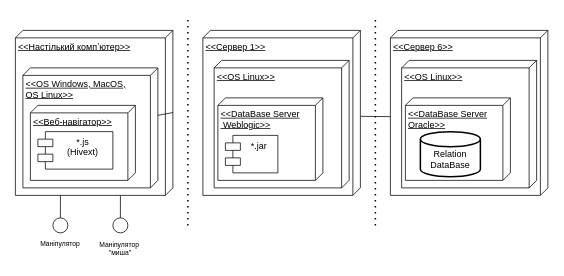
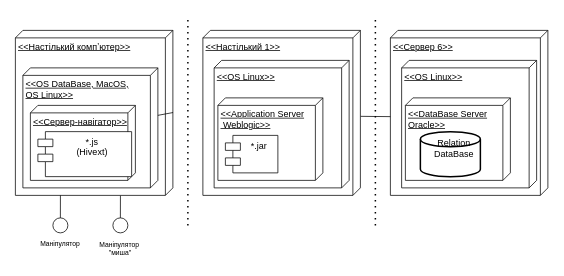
- <mxCell id="12" value="&amp;lt;&amp;lt;Сервер 1&amp;gt;&amp;gt;" style="verticalAlign=top;align=left;spacingTop=8;spacingLeft=2;spacingRight=12;shape=cube;size=10;direction=south;fontStyle=4;html=1;" vertex="1" parent="1"><mxGeometry x="270" y="40" width="210" height="220" as="geometry" /></mxCell>
+ <mxCell id="12" value="&amp;lt;&amp;lt;Настілький 1&amp;gt;&amp;gt;" style="verticalAlign=top;align=left;spacingTop=8;spacingLeft=2;spacingRight=12;shape=cube;size=10;direction=south;fontStyle=4;html=1;" vertex="1" parent="1"><mxGeometry x="270" y="40" width="210" height="220" as="geometry" /></mxCell>
- <mxCell id="3" value="&amp;lt;&amp;lt;OS Windows, MacOS,&lt;br&gt;OS Linux&amp;gt;&amp;gt;" style="verticalAlign=top;align=left;spacingTop=8;spacingLeft=2;spacingRight=12;shape=cube;size=10;direction=south;fontStyle=4;html=1;" vertex="1" parent="1"><mxGeometry x="30" y="90" width="180" height="160" as="geometry" /></mxCell>
+ <mxCell id="3" value="&amp;lt;&amp;lt;OS DataBase, MacOS,&lt;br&gt;OS Linux&amp;gt;&amp;gt;" style="verticalAlign=top;align=left;spacingTop=8;spacingLeft=2;spacingRight=12;shape=cube;size=10;direction=south;fontStyle=4;html=1;" vertex="1" parent="1"><mxGeometry x="30" y="90" width="180" height="160" as="geometry" /></mxCell>
- <mxCell id="14" value="&amp;lt;&amp;lt;DataBase Server&lt;br&gt;&amp;nbsp;Weblogic&amp;gt;&amp;gt;" style="verticalAlign=top;align=left;spacingTop=8;spacingLeft=2;spacingRight=12;shape=cube;size=10;direction=south;fontStyle=4;html=1;" vertex="1" parent="1"><mxGeometry x="290" y="130" width="140" height="110" as="geometry" /></mxCell>
+ <mxCell id="14" value="&amp;lt;&amp;lt;Application Server&lt;br&gt;&amp;nbsp;Weblogic&amp;gt;&amp;gt;" style="verticalAlign=top;align=left;spacingTop=8;spacingLeft=2;spacingRight=12;shape=cube;size=10;direction=south;fontStyle=4;html=1;" vertex="1" parent="1"><mxGeometry x="290" y="130" width="140" height="110" as="geometry" /></mxCell>
- <mxCell id="4" value="&amp;lt;&amp;lt;Веб-навігатор&amp;gt;&amp;gt;" style="verticalAlign=top;align=left;spacingTop=8;spacingLeft=2;spacingRight=12;shape=cube;size=10;direction=south;fontStyle=4;html=1;" vertex="1" parent="1"><mxGeometry x="40" y="140" width="140" height="100" as="geometry" /></mxCell>
+ <mxCell id="4" value="&amp;lt;&amp;lt;Сервер-навігатор&amp;gt;&amp;gt;" style="verticalAlign=top;align=left;spacingTop=8;spacingLeft=2;spacingRight=12;shape=cube;size=10;direction=south;fontStyle=4;html=1;" vertex="1" parent="1"><mxGeometry x="40" y="140" width="140" height="100" as="geometry" /></mxCell>
- <mxCell id="5" value="*.js&#10;(Hivext)" style="shape=module;align=left;spacingLeft=20;align=center;verticalAlign=top;" vertex="1" parent="1"><mxGeometry x="50" y="175" width="100" height="50" as="geometry" /></mxCell>
+ <mxCell id="5" value="*.js&#10;(Hivext)" style="shape=module;align=left;spacingLeft=20;align=center;verticalAlign=top;" vertex="1" parent="1"><mxGeometry x="50" y="175" width="125" height="60" as="geometry" /></mxCell>
- <mxCell id="20" value="Relation DataBase" style="text;html=1;strokeColor=none;fillColor=none;align=center;verticalAlign=middle;whiteSpace=wrap;rounded=0;fontSize=12;" vertex="1" parent="1"><mxGeometry x="570" y="197" width="60" height="30" as="geometry" /></mxCell>
+ <mxCell id="20" value="Relation DataBase" style="text;html=1;strokeColor=none;fillColor=none;align=center;verticalAlign=middle;whiteSpace=wrap;rounded=0;fontSize=12;" vertex="1" parent="1"><mxGeometry x="575" y="182" width="60" height="30" as="geometry" /></mxCell>
